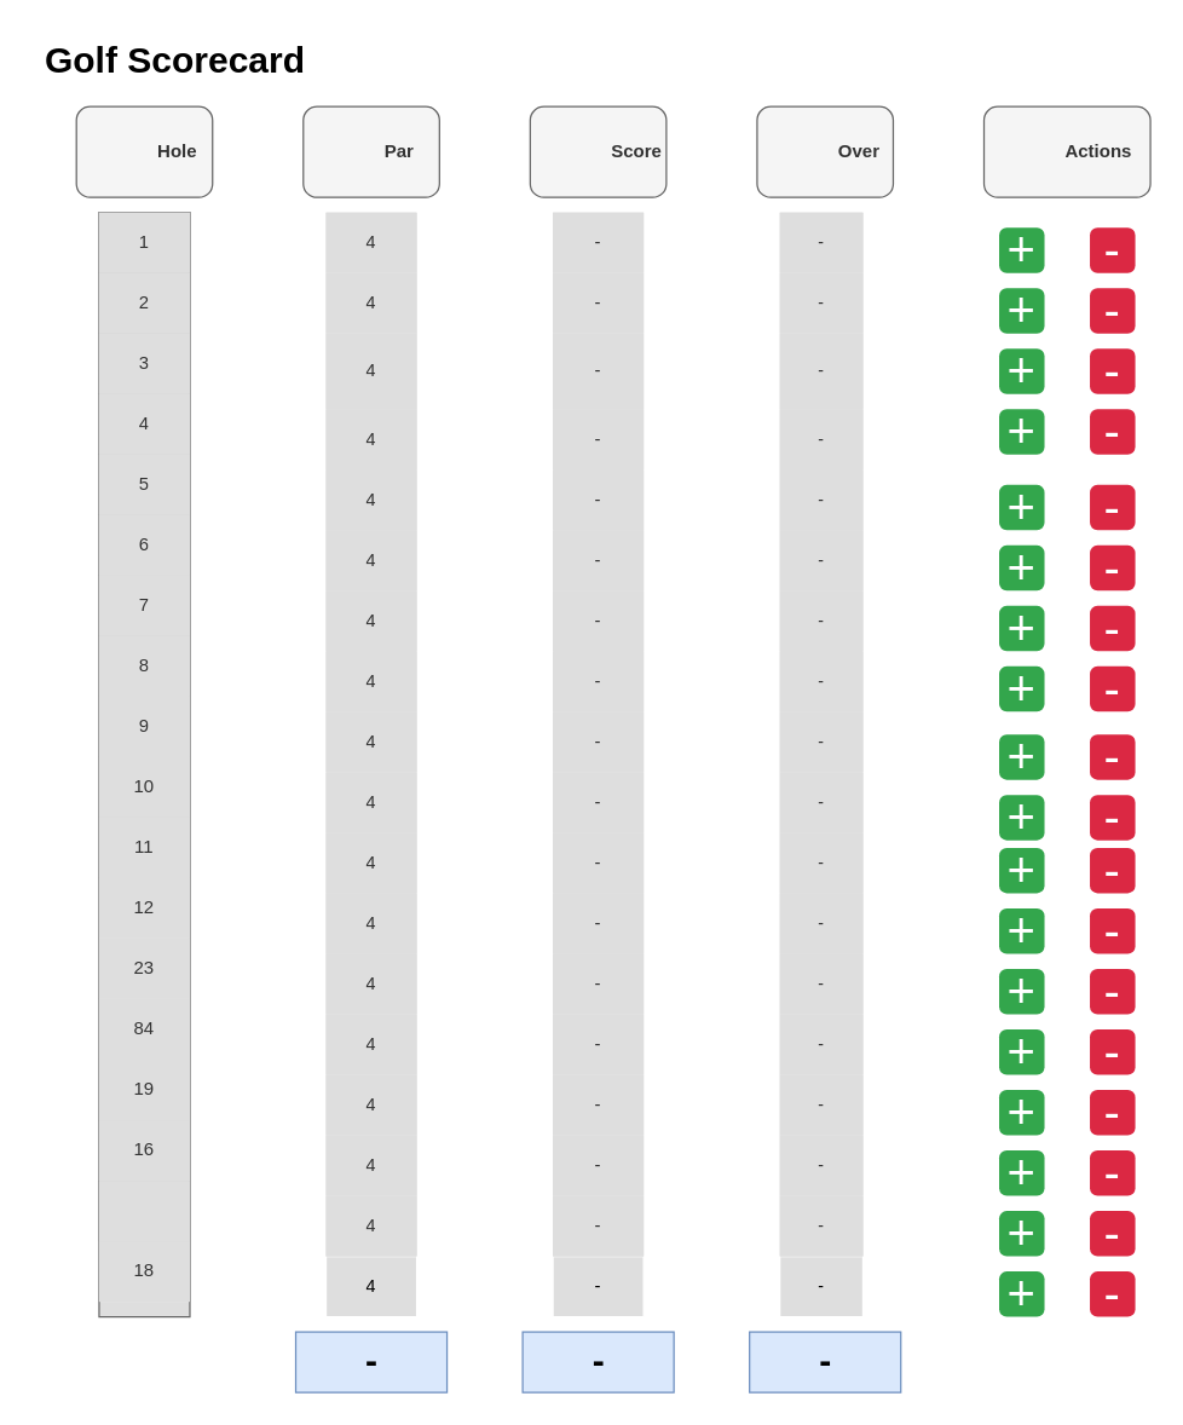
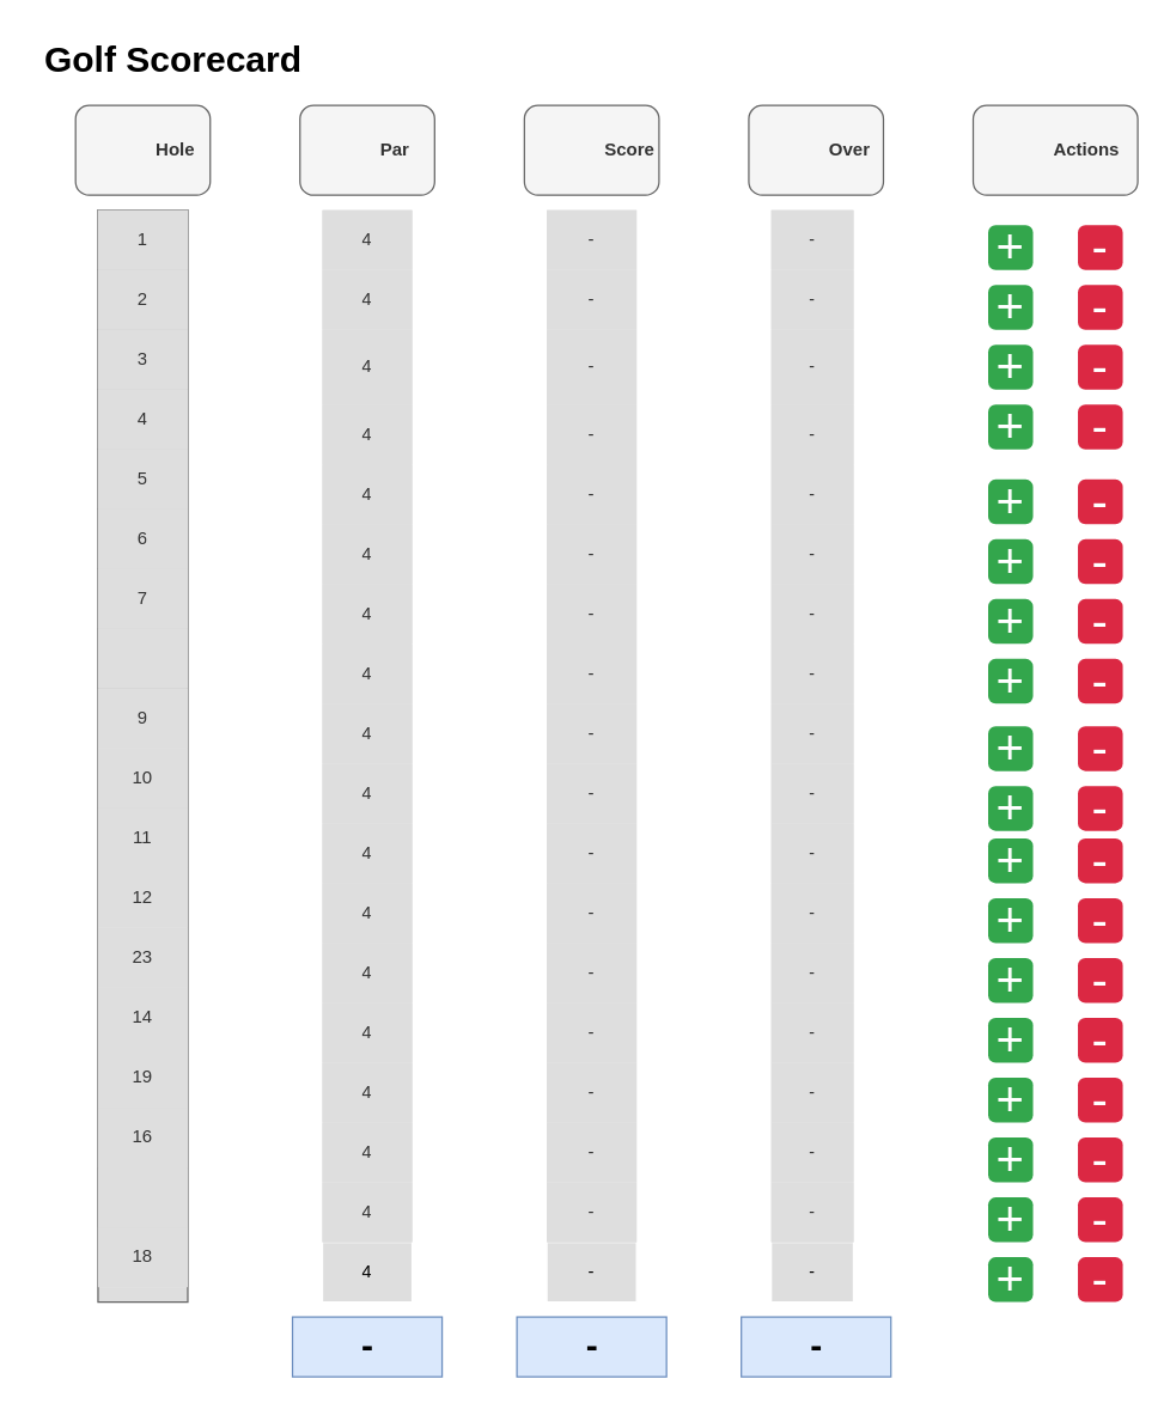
- <mxCell id="174" value="8" style="shape=partialRectangle;html=1;whiteSpace=wrap;connectable=0;top=0;left=0;bottom=0;right=0;overflow=hidden;labelBackgroundColor=none;strokeColor=#666666;fontColor=#333333;fillColor=#DEDEDE;" vertex="1" parent="173"><mxGeometry width="60" height="40" as="geometry" /></mxCell>
- <mxCell id="186" value="84" style="shape=partialRectangle;html=1;whiteSpace=wrap;connectable=0;top=0;left=0;bottom=0;right=0;overflow=hidden;labelBackgroundColor=none;strokeColor=#666666;fontColor=#333333;fillColor=#DEDEDE;" vertex="1" parent="185"><mxGeometry width="60" height="40" as="geometry" /></mxCell>
+ <mxCell id="186" value="14" style="shape=partialRectangle;html=1;whiteSpace=wrap;connectable=0;top=0;left=0;bottom=0;right=0;overflow=hidden;labelBackgroundColor=none;strokeColor=#666666;fontColor=#333333;fillColor=#DEDEDE;" vertex="1" parent="185"><mxGeometry width="60" height="40" as="geometry" /></mxCell>
